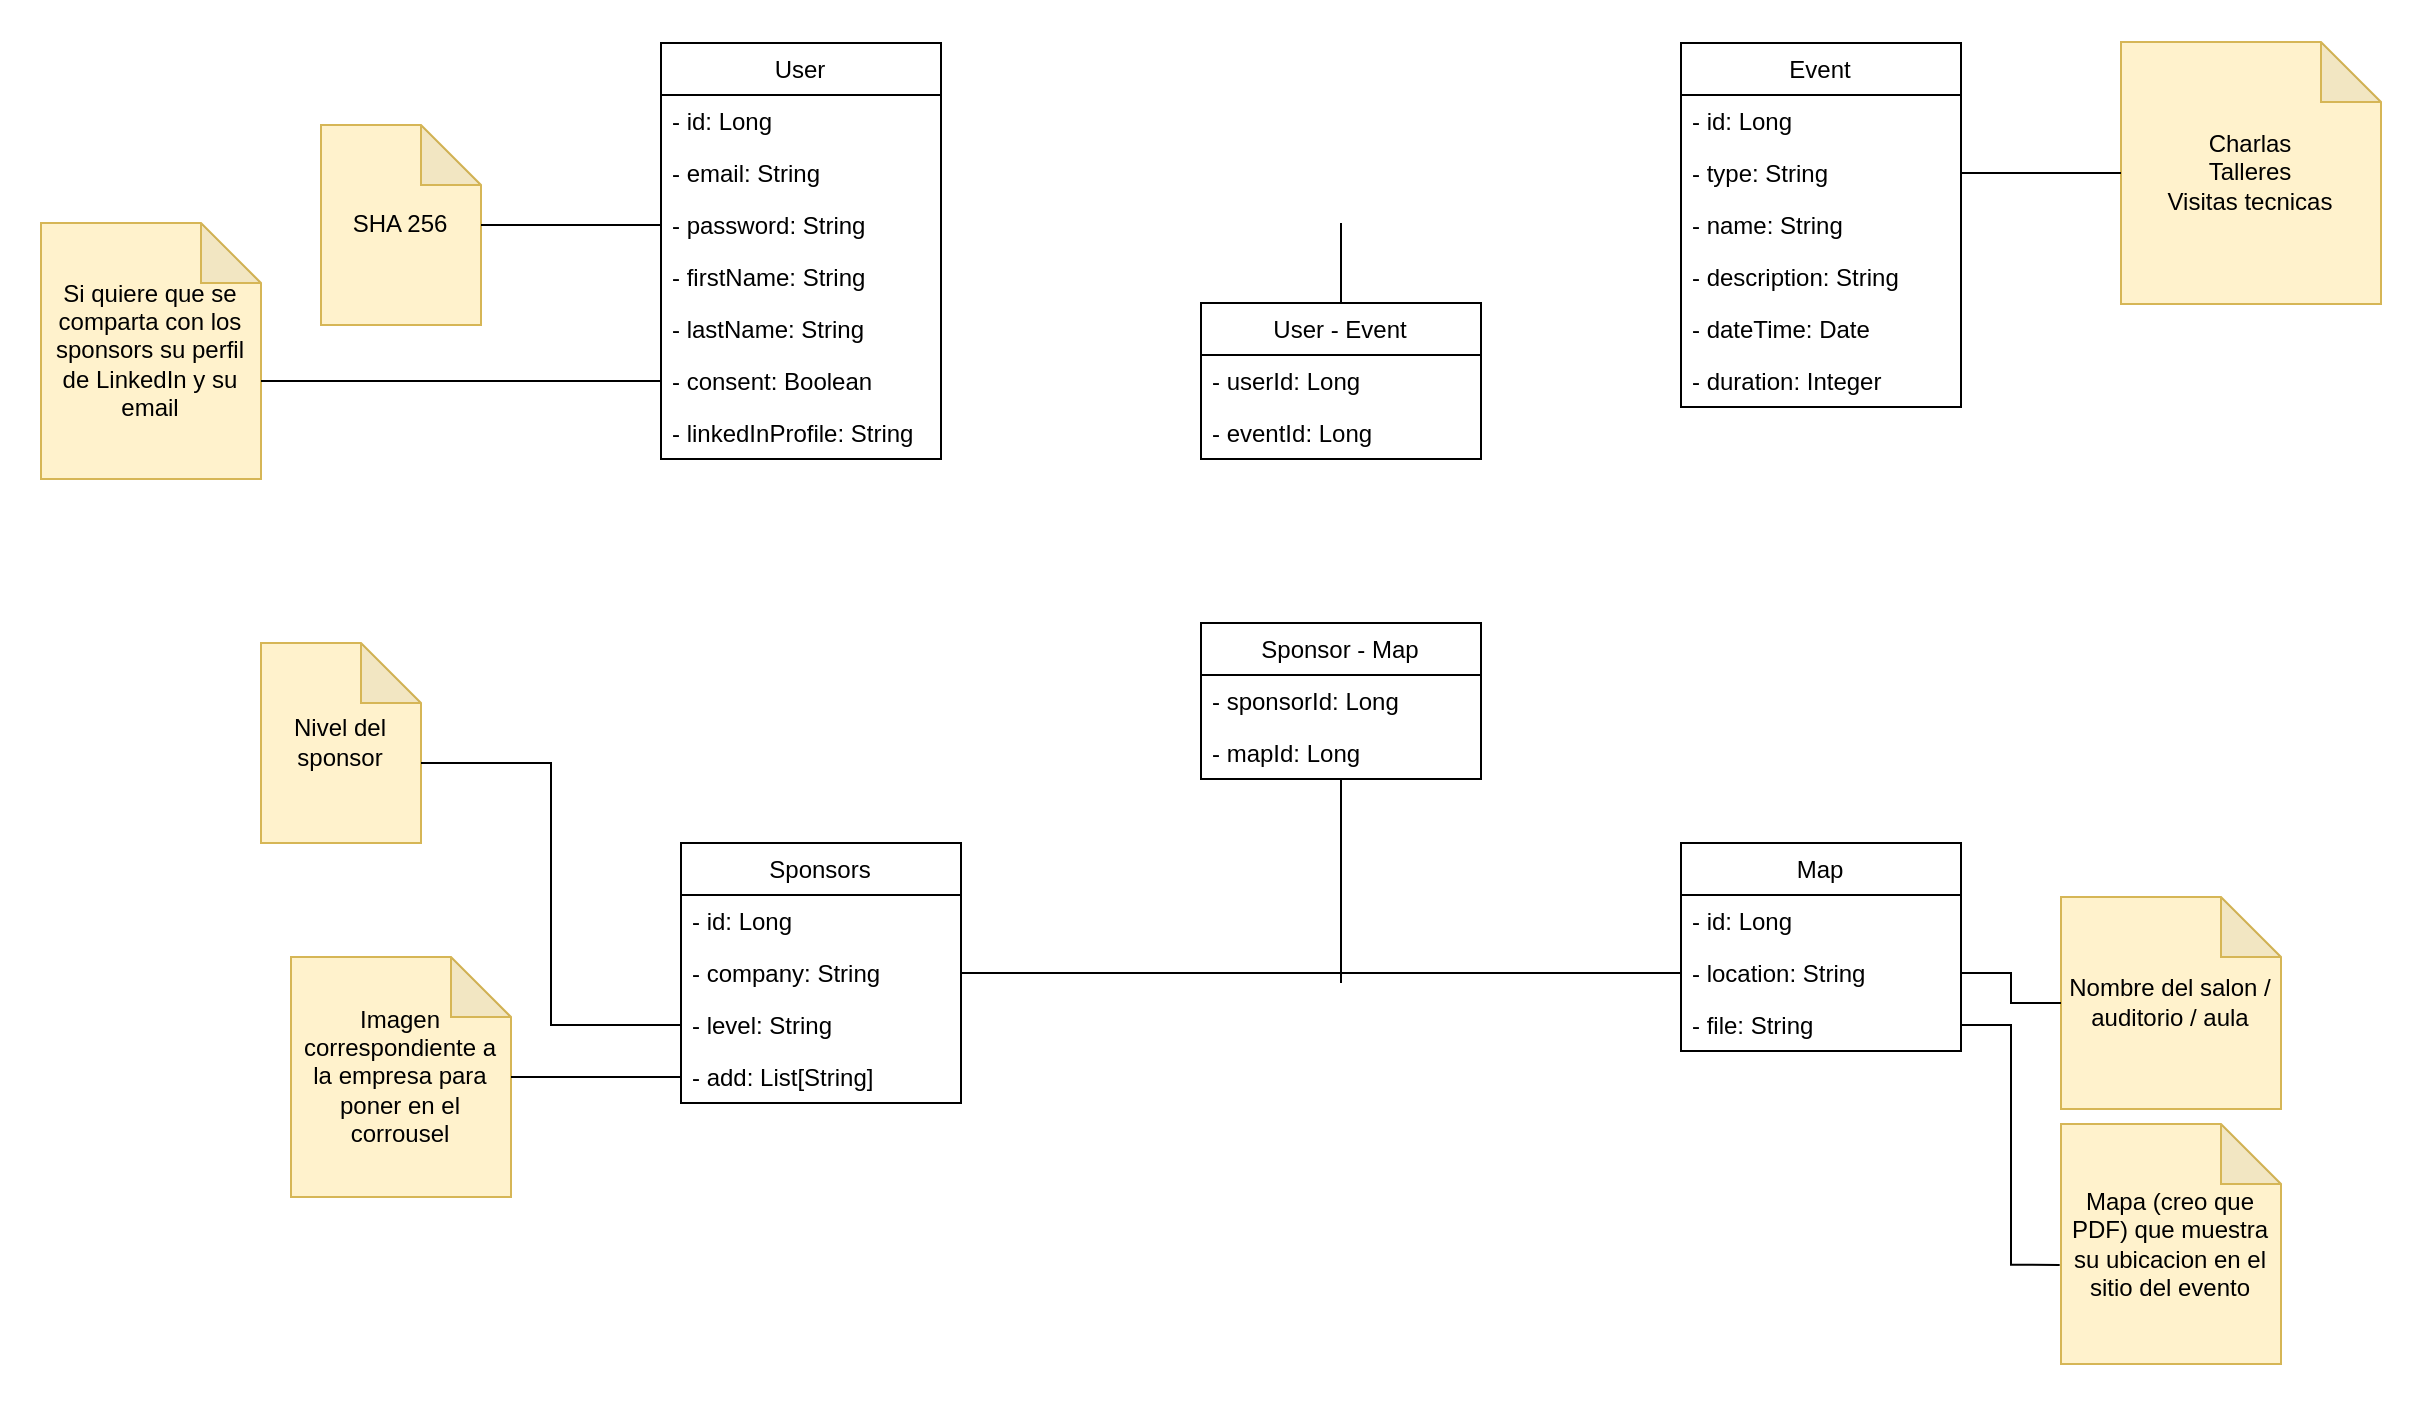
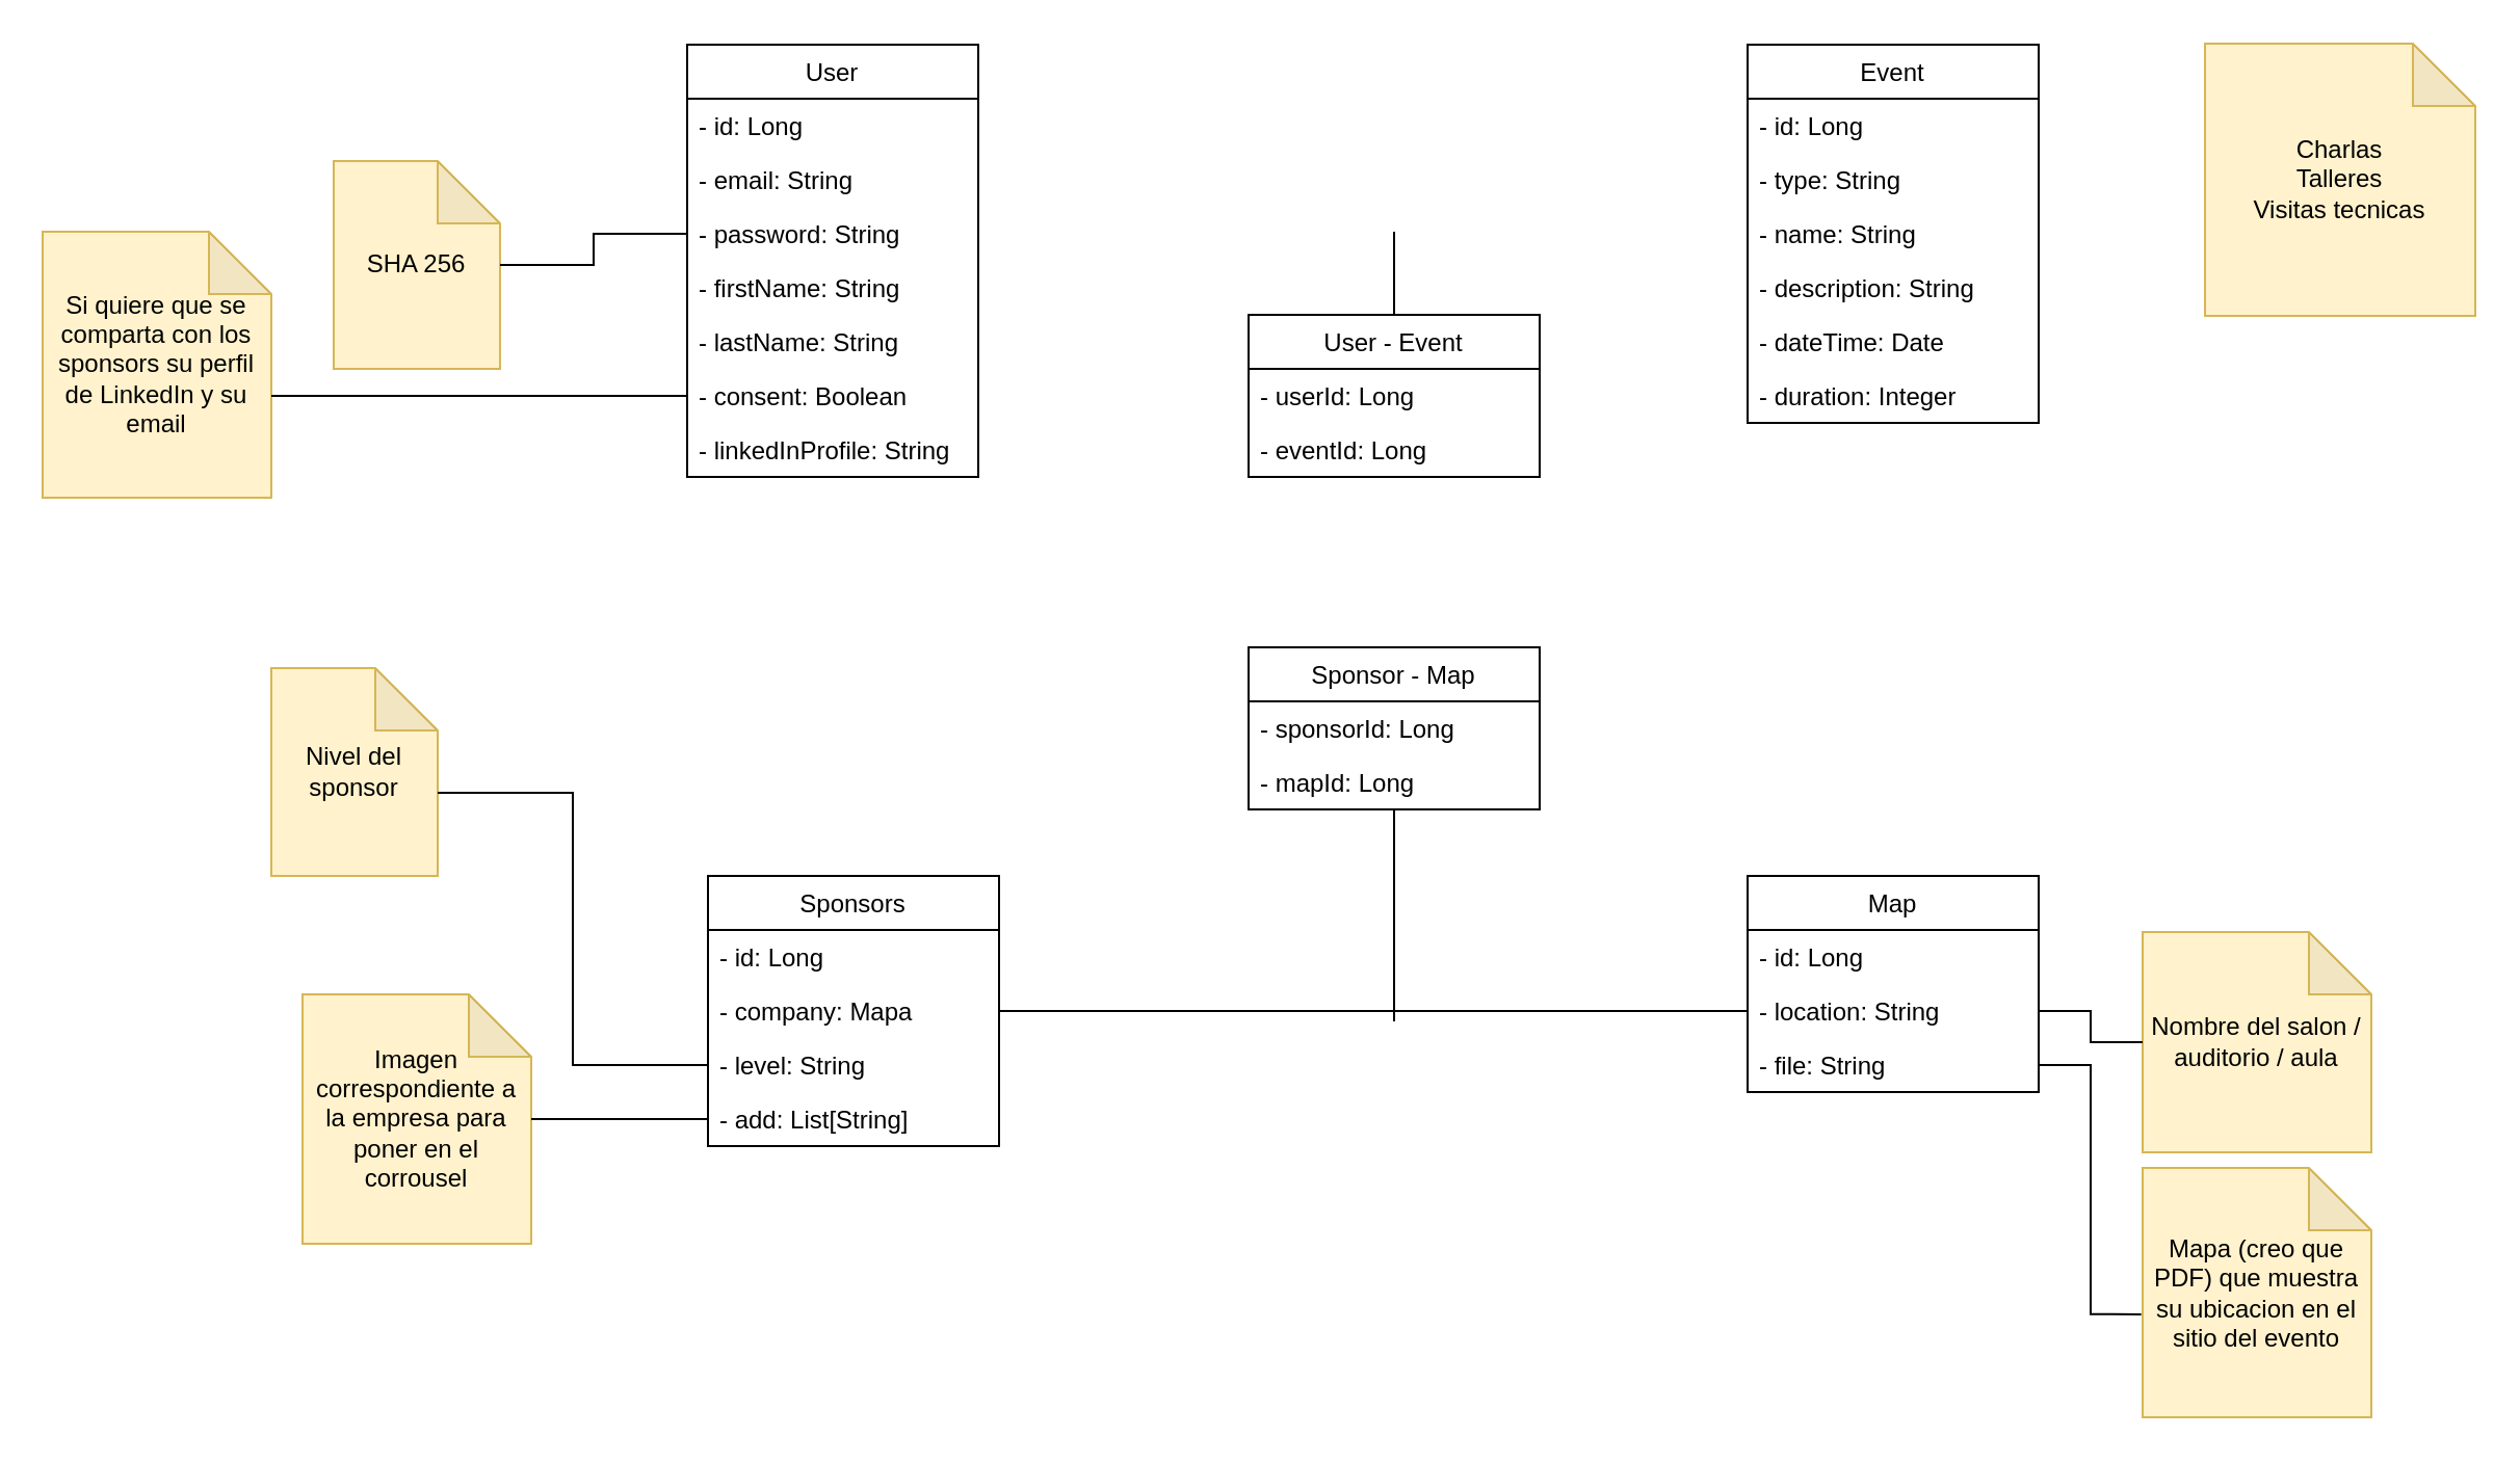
- <mxCell id="41" style="edgeStyle=orthogonalEdgeStyle;rounded=0;orthogonalLoop=1;jettySize=auto;html=1;entryX=0;entryY=0.5;entryDx=0;entryDy=0;entryPerimeter=0;startArrow=none;startFill=0;endArrow=none;endFill=0;" edge="1" parent="1" source="12" target="26"><mxGeometry relative="1" as="geometry" /></mxCell>
- <mxCell id="27" value="SHA 256" style="shape=note;whiteSpace=wrap;html=1;backgroundOutline=1;darkOpacity=0.05;fillColor=#fff2cc;strokeColor=#d6b656;" vertex="1" parent="1"><mxGeometry x="160" y="62" width="80" height="100" as="geometry" /></mxCell>
+ <mxCell id="27" value="SHA 256" style="shape=note;whiteSpace=wrap;html=1;backgroundOutline=1;darkOpacity=0.05;fillColor=#fff2cc;strokeColor=#d6b656;" vertex="1" parent="1"><mxGeometry x="160" y="77" width="80" height="100" as="geometry" /></mxCell>
- <mxCell id="19" value="- company: String" style="text;strokeColor=none;fillColor=none;align=left;verticalAlign=top;spacingLeft=4;spacingRight=4;overflow=hidden;rotatable=0;points=[[0,0.5],[1,0.5]];portConstraint=eastwest;" vertex="1" parent="17"><mxGeometry y="52" width="140" height="26" as="geometry" /></mxCell>
+ <mxCell id="19" value="- company: Mapa" style="text;strokeColor=none;fillColor=none;align=left;verticalAlign=top;spacingLeft=4;spacingRight=4;overflow=hidden;rotatable=0;points=[[0,0.5],[1,0.5]];portConstraint=eastwest;" vertex="1" parent="17"><mxGeometry y="52" width="140" height="26" as="geometry" /></mxCell>
